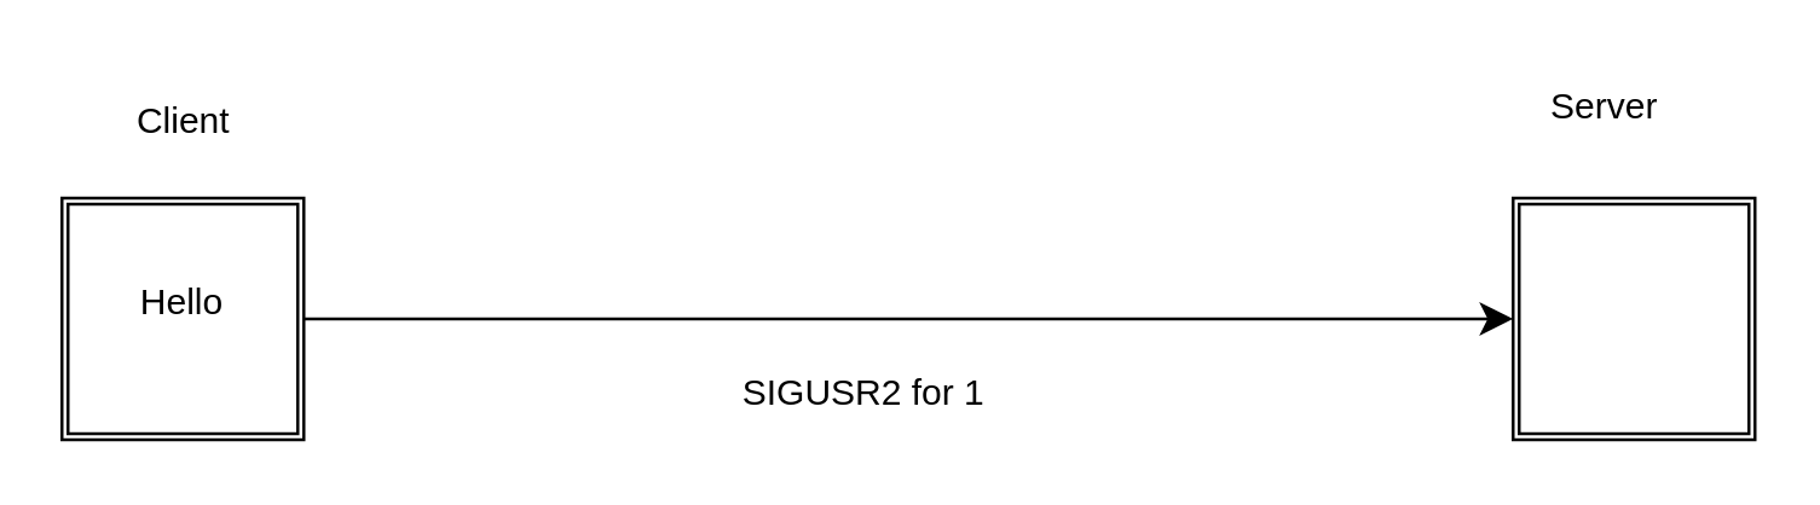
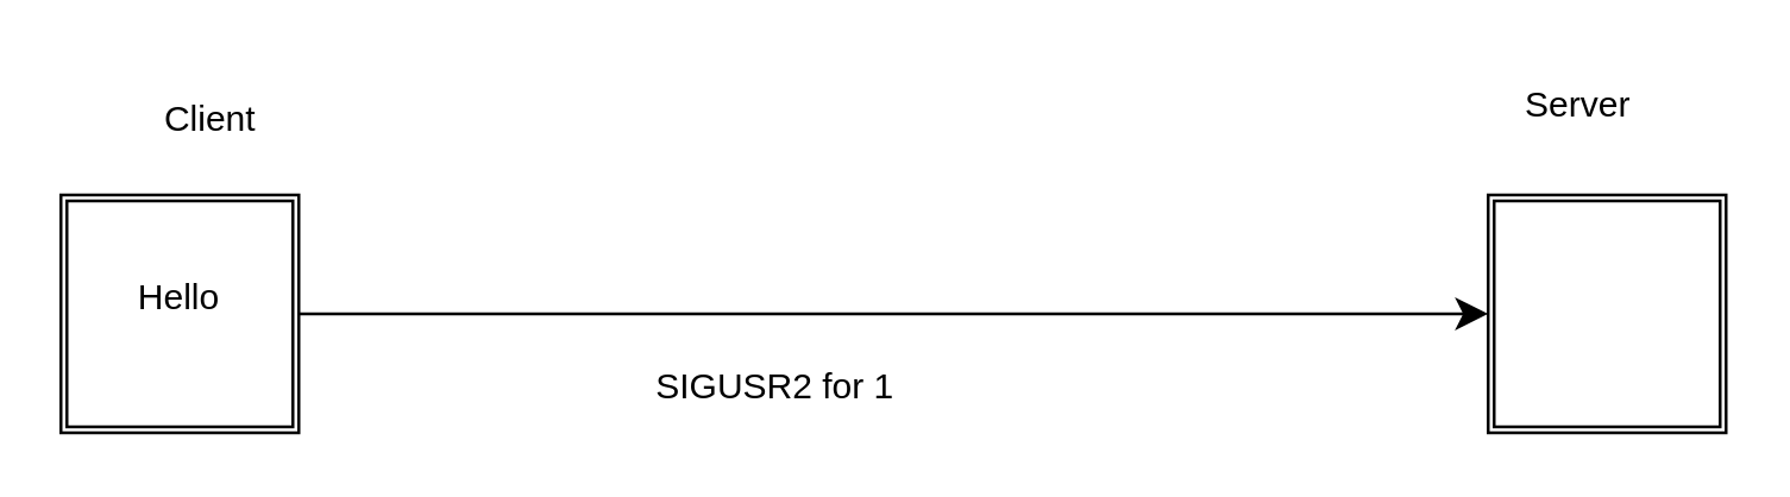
- <mxCell id="4" value="Client" style="text;html=1;align=center;verticalAlign=middle;resizable=0;points=[];autosize=1;strokeColor=none;fillColor=none;" vertex="1" parent="1"><mxGeometry x="35" y="25" width="50" height="30" as="geometry" /></mxCell>
+ <mxCell id="4" value="Client" style="text;html=1;align=center;verticalAlign=middle;resizable=0;points=[];autosize=1;strokeColor=none;fillColor=none;" vertex="1" parent="1"><mxGeometry x="45" y="25" width="50" height="30" as="geometry" /></mxCell>
- <mxCell id="7" value="SIGUSR2 for 1&lt;br&gt;" style="text;html=1;align=center;verticalAlign=middle;resizable=0;points=[];autosize=1;strokeColor=none;fillColor=none;" vertex="1" parent="1"><mxGeometry x="235" y="115" width="100" height="30" as="geometry" /></mxCell>
+ <mxCell id="7" value="SIGUSR2 for 1&lt;br&gt;" style="text;html=1;align=center;verticalAlign=middle;resizable=0;points=[];autosize=1;strokeColor=none;fillColor=none;" vertex="1" parent="1"><mxGeometry x="210" y="115" width="100" height="30" as="geometry" /></mxCell>
